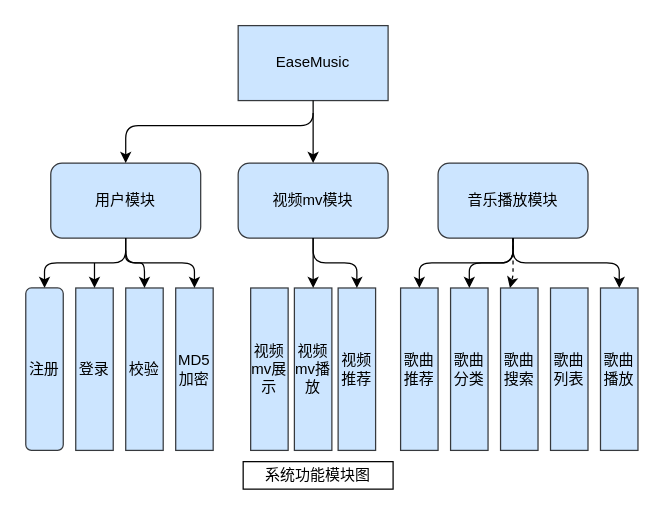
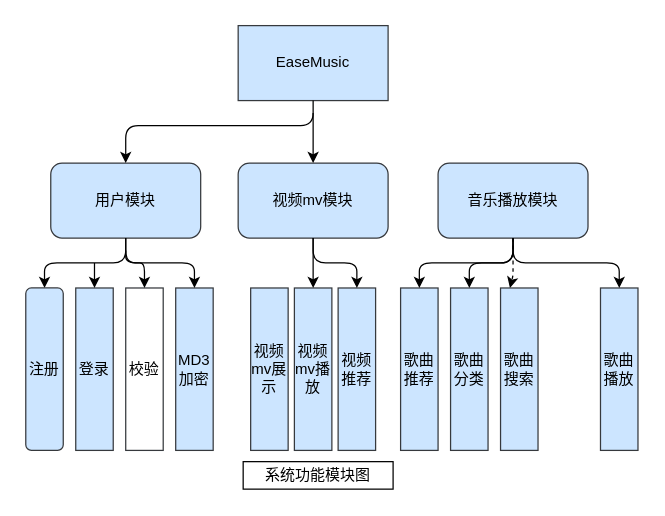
- <mxCell id="10" value="校验" style="rounded=0;whiteSpace=wrap;html=1;fillColor=#cce5ff;strokeColor=#36393d;fontColor=#000000;" parent="1" vertex="1"><mxGeometry x="100" y="230" width="30" height="130" as="geometry" /></mxCell>
+ <mxCell id="10" value="校验" style="rounded=0;whiteSpace=wrap;html=1;fillColor=#ffffff;strokeColor=#36393d;fontColor=#000000;" parent="1" vertex="1"><mxGeometry x="100" y="230" width="30" height="130" as="geometry" /></mxCell>
- <mxCell id="12" value="MD5加密" style="rounded=0;whiteSpace=wrap;html=1;fillColor=#cce5ff;strokeColor=#36393d;fontColor=#000000;" parent="1" vertex="1"><mxGeometry x="140" y="230" width="30" height="130" as="geometry" /></mxCell>
+ <mxCell id="12" value="MD3加密" style="rounded=0;whiteSpace=wrap;html=1;fillColor=#cce5ff;strokeColor=#36393d;fontColor=#000000;" parent="1" vertex="1"><mxGeometry x="140" y="230" width="30" height="130" as="geometry" /></mxCell>
- <mxCell id="25" value="歌曲列表" style="rounded=0;whiteSpace=wrap;html=1;fillColor=#cce5ff;strokeColor=#36393d;fontColor=#000000;" parent="1" vertex="1"><mxGeometry x="440" y="230" width="30" height="130" as="geometry" /></mxCell>
